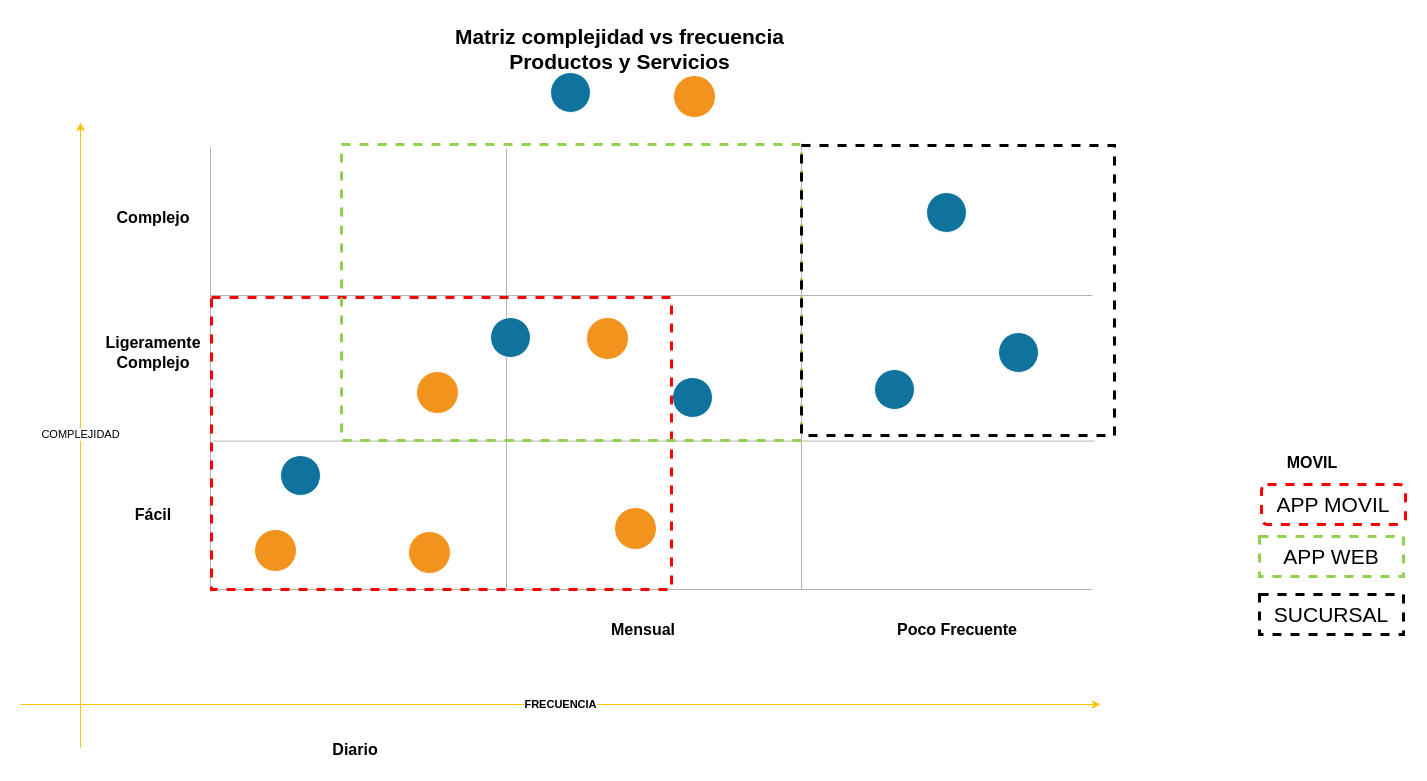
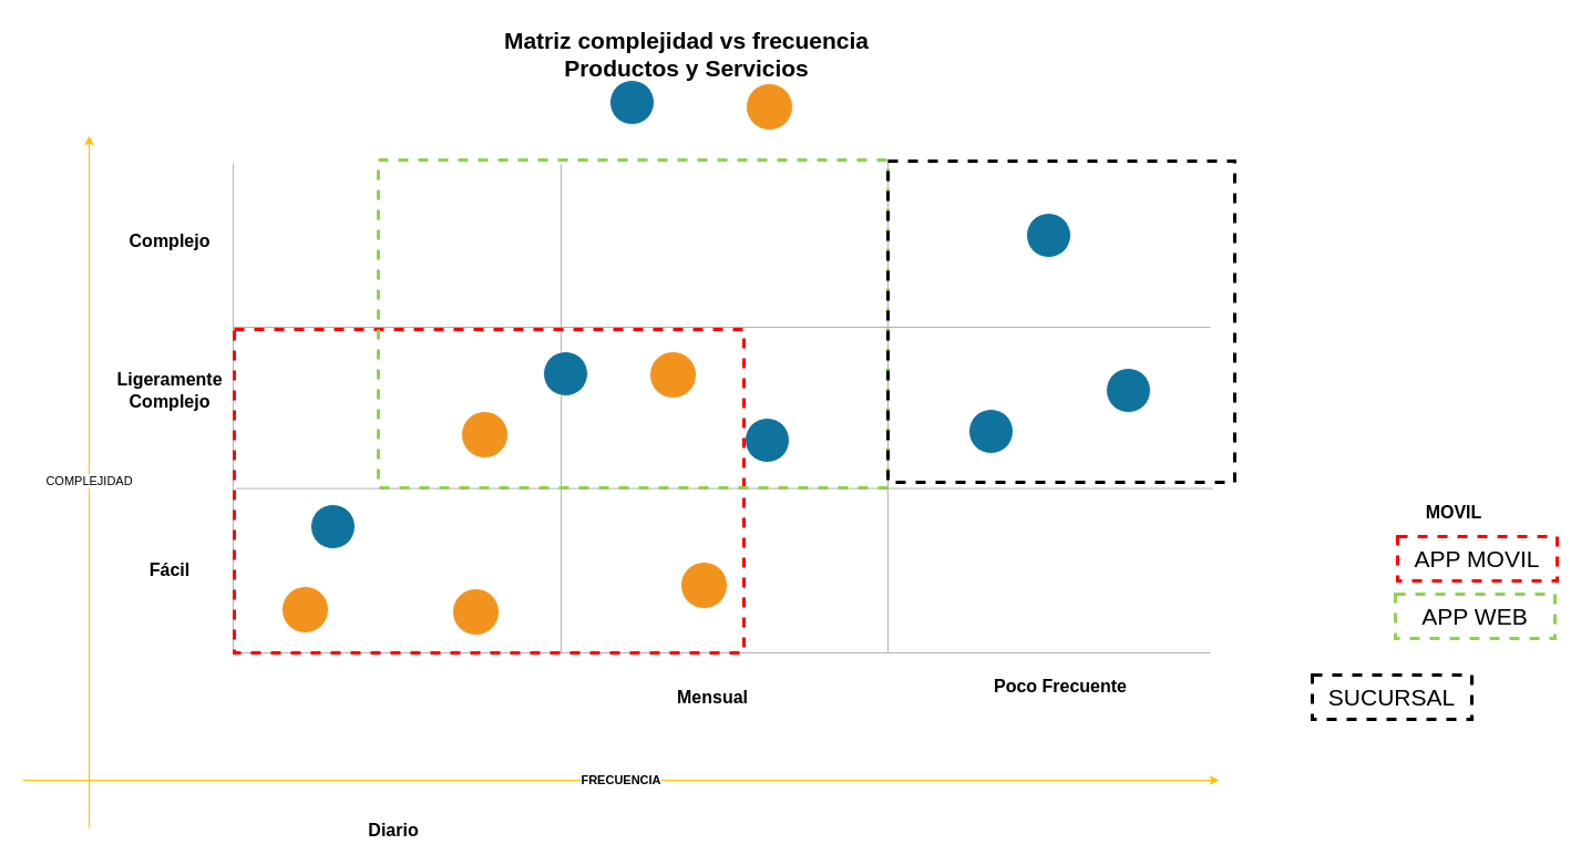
- <mxCell id="33" value="APP MOVIL" style="whiteSpace=wrap;html=1;fontSize=21;align=center;dashed=1;strokeColor=#FF0000;strokeWidth=3;rounded=1;" vertex="1" parent="32"><mxGeometry x="1261" y="484" width="144" height="40" as="geometry" /></mxCell>
+ <mxCell id="33" value="APP MOVIL" style="rounded=0;whiteSpace=wrap;html=1;fontSize=21;align=center;dashed=1;strokeColor=#FF0000;strokeWidth=3;" vertex="1" parent="32"><mxGeometry x="1261" y="484" width="144" height="40" as="geometry" /></mxCell>
- <mxCell id="36" value="SUCURSAL" style="rounded=0;whiteSpace=wrap;html=1;fontSize=21;align=center;dashed=1;strokeColor=#000000;strokeWidth=3;" vertex="1" parent="32"><mxGeometry x="1259" y="594" width="144" height="40" as="geometry" /></mxCell>
+ <mxCell id="36" value="SUCURSAL" style="rounded=0;whiteSpace=wrap;html=1;fontSize=21;align=center;dashed=1;strokeColor=#000000;strokeWidth=3;" vertex="1" parent="32"><mxGeometry x="1184" y="609" width="144" height="40" as="geometry" /></mxCell>
- <mxCell id="15" value="Poco Frecuente" style="text;html=1;strokeColor=none;fillColor=none;align=center;verticalAlign=middle;whiteSpace=wrap;rounded=0;fontSize=16;fontStyle=1" vertex="1" parent="1"><mxGeometry x="891" y="619" width="132" height="20" as="geometry" /></mxCell>
+ <mxCell id="15" value="Poco Frecuente" style="text;html=1;strokeColor=none;fillColor=none;align=center;verticalAlign=middle;whiteSpace=wrap;rounded=0;fontSize=16;fontStyle=1" vertex="1" parent="1"><mxGeometry x="891" y="609" width="132" height="20" as="geometry" /></mxCell>
